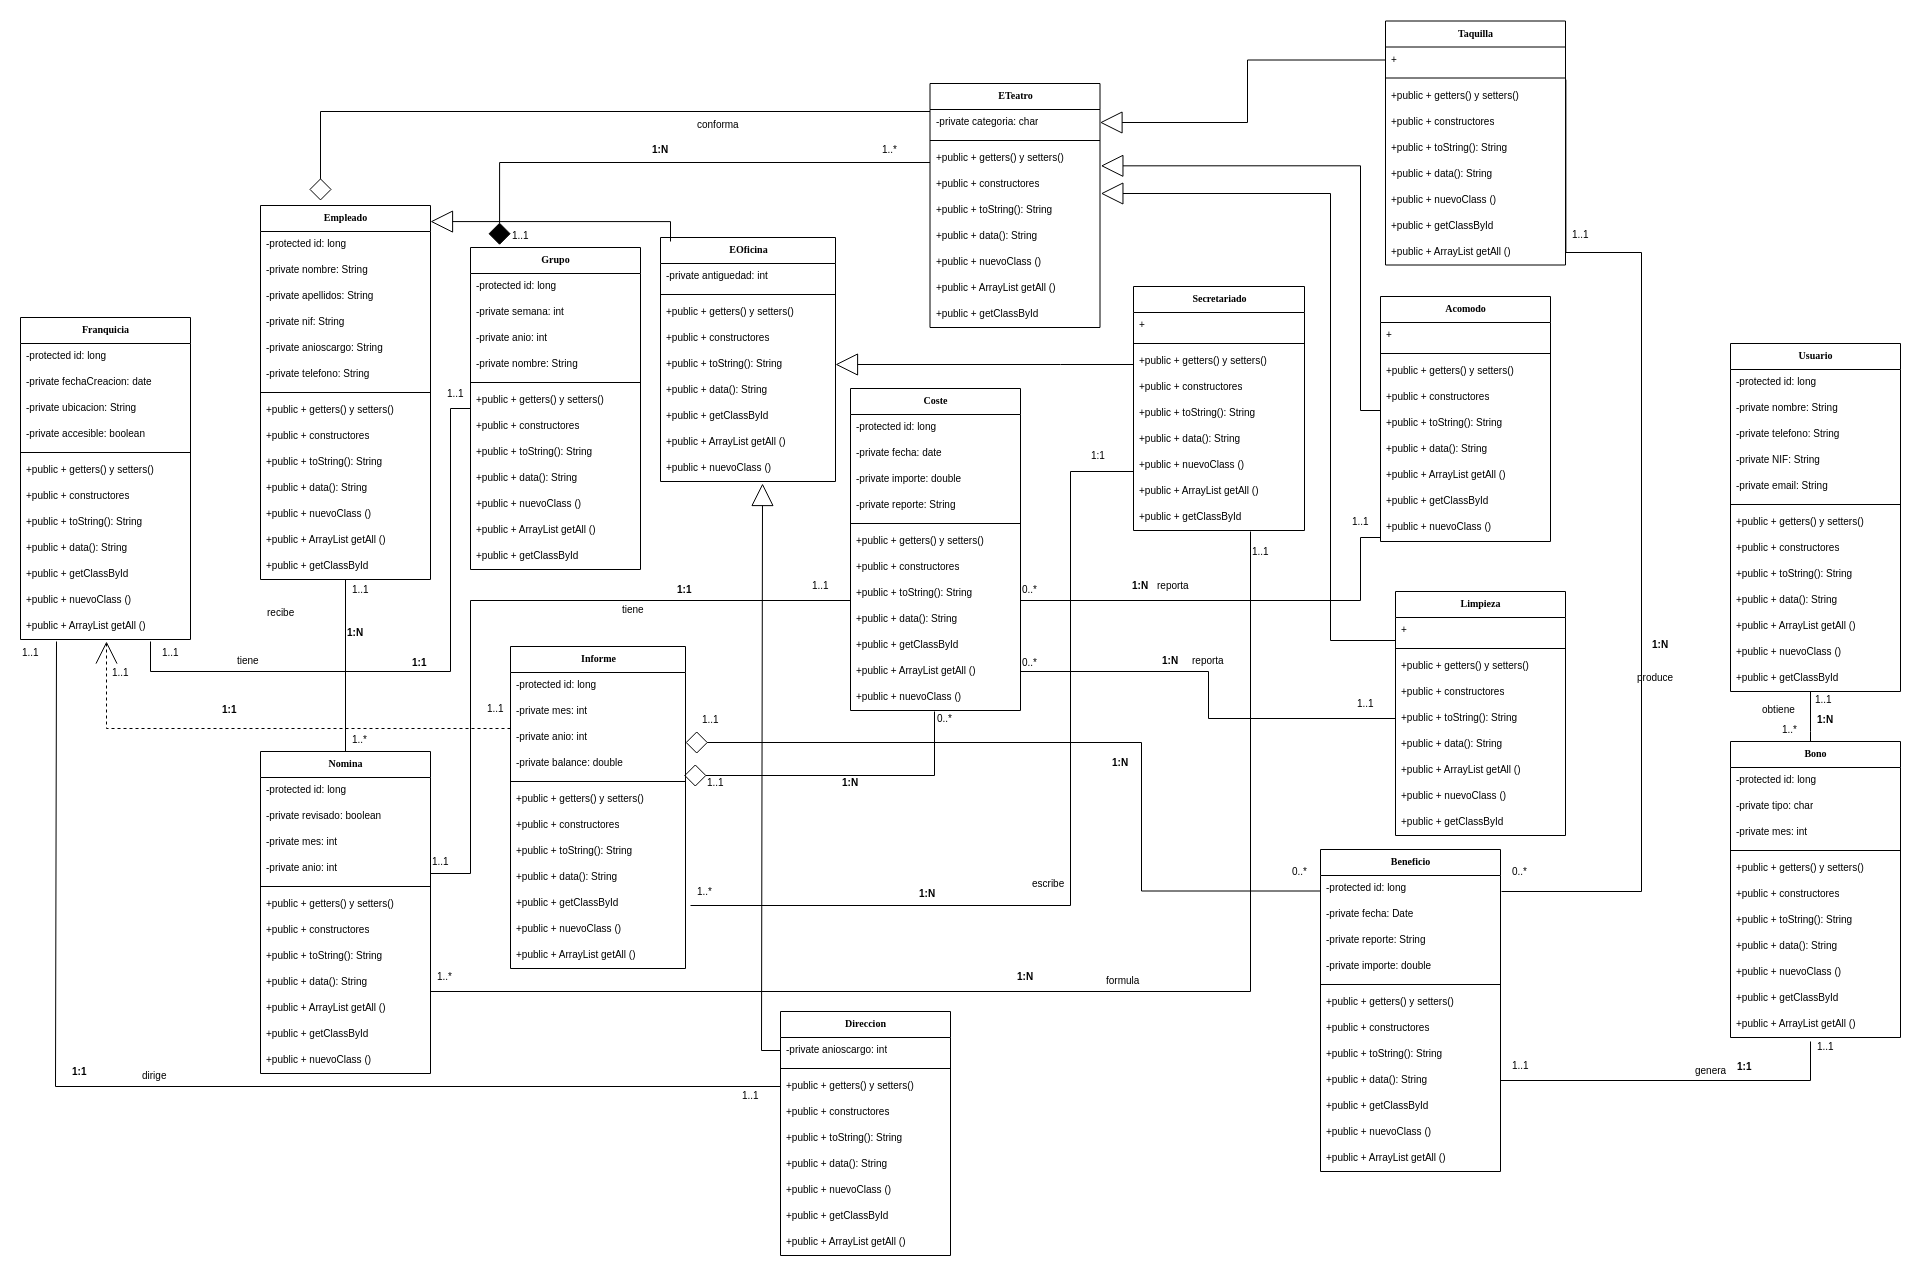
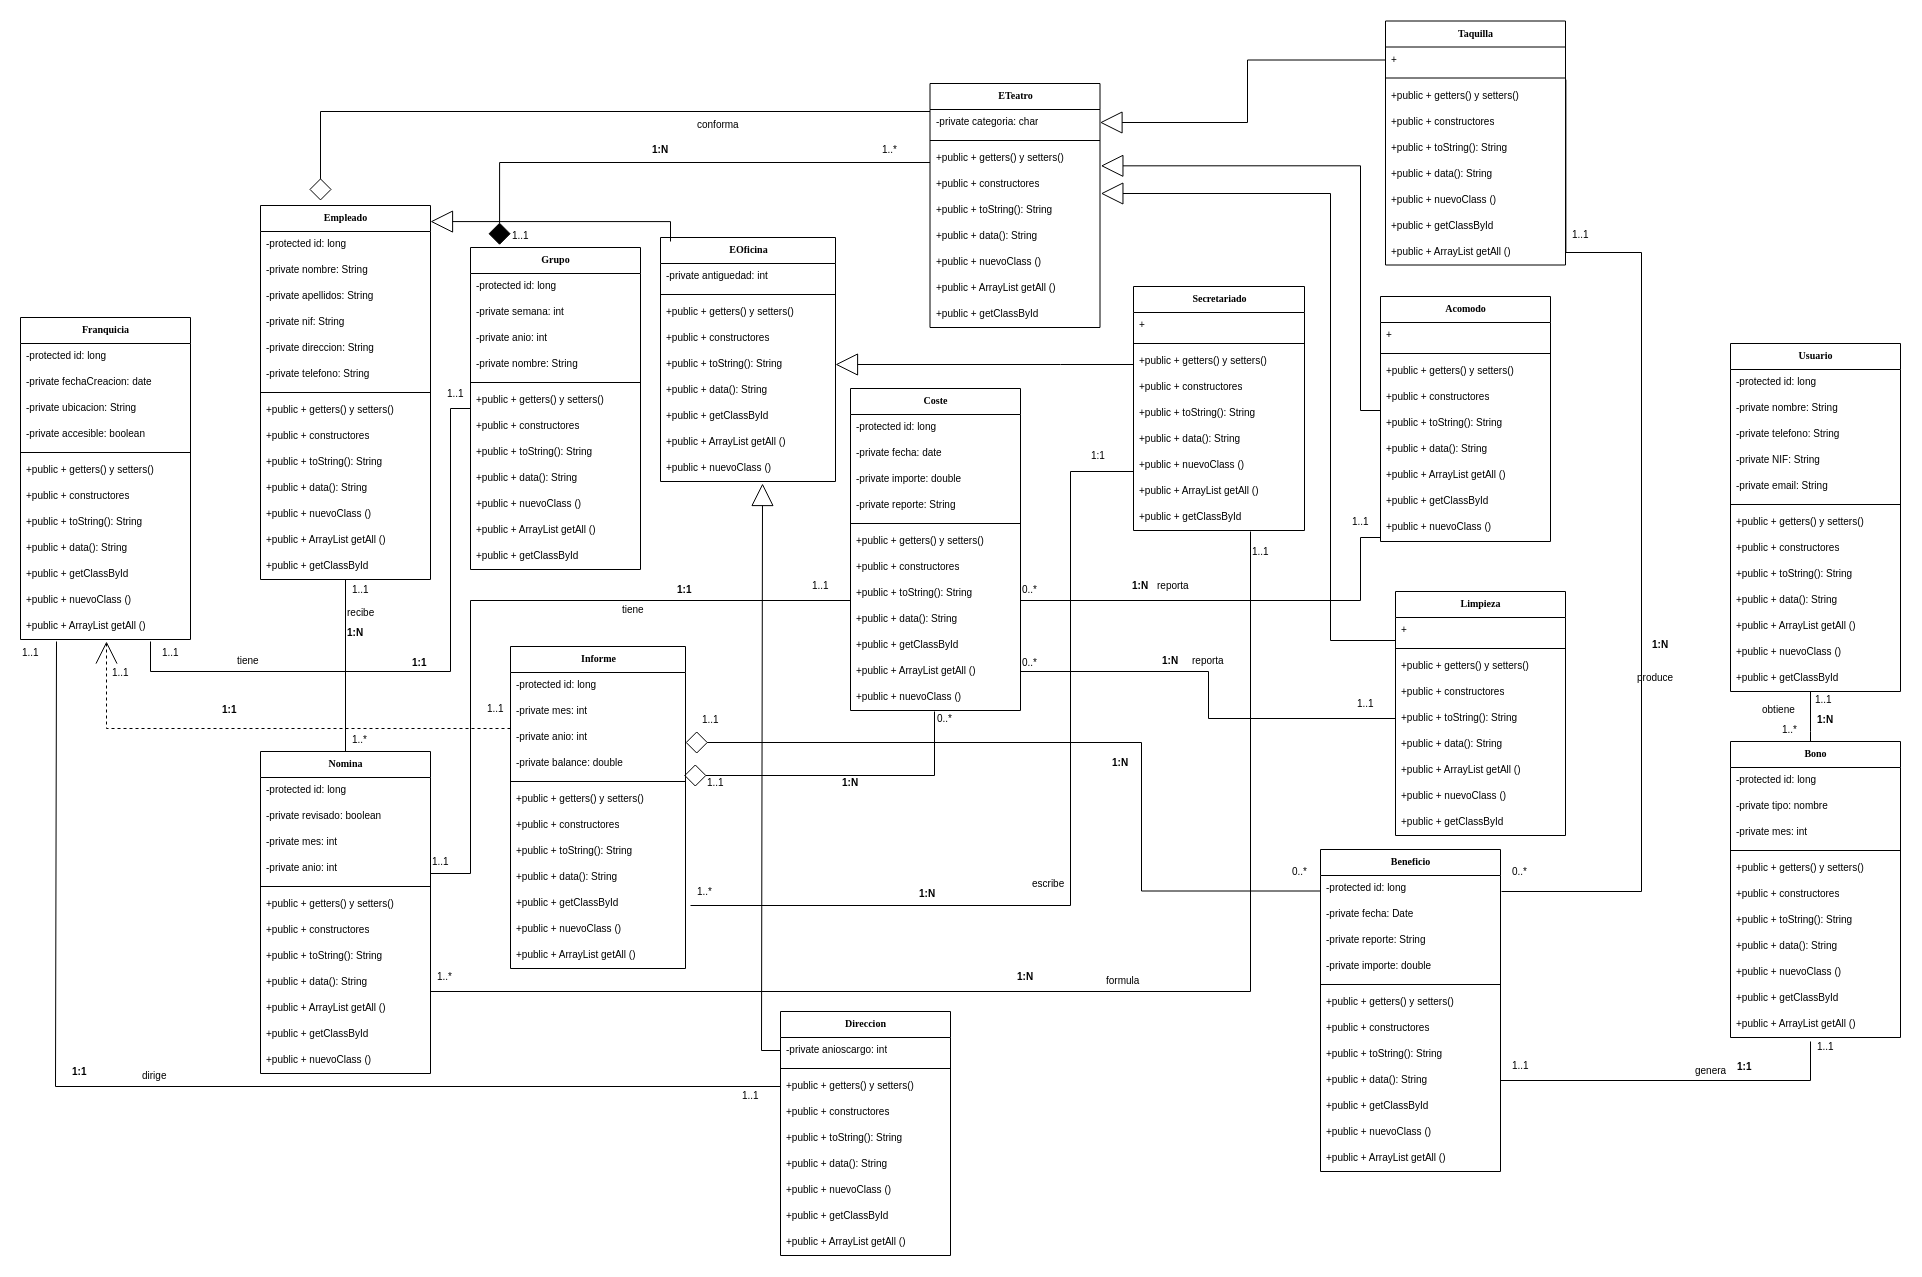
- <mxCell id="20" value="-private&amp;nbsp;anioscargo: String" style="text;html=1;strokeColor=none;fillColor=none;align=left;verticalAlign=top;spacingLeft=4;spacingRight=4;whiteSpace=wrap;overflow=hidden;rotatable=0;points=[[0,0.5],[1,0.5]];portConstraint=eastwest;fontSize=10;" parent="15" vertex="1"><mxGeometry y="130" width="170" height="26" as="geometry" /></mxCell>
+ <mxCell id="20" value="-private&amp;nbsp;direccion: String" style="text;html=1;strokeColor=none;fillColor=none;align=left;verticalAlign=top;spacingLeft=4;spacingRight=4;whiteSpace=wrap;overflow=hidden;rotatable=0;points=[[0,0.5],[1,0.5]];portConstraint=eastwest;fontSize=10;" parent="15" vertex="1"><mxGeometry y="130" width="170" height="26" as="geometry" /></mxCell>
- <mxCell id="259" value="recibe" style="text;html=1;resizable=0;points=[];autosize=1;align=left;verticalAlign=top;spacingTop=-4;fontSize=10;" parent="1" vertex="1"><mxGeometry x="265" y="604" width="50" height="20" as="geometry" /></mxCell>
+ <mxCell id="259" value="recibe" style="text;html=1;resizable=0;points=[];autosize=1;align=left;verticalAlign=top;spacingTop=-4;fontSize=10;" parent="1" vertex="1"><mxGeometry x="345" y="604" width="50" height="20" as="geometry" /></mxCell>
- <mxCell id="171" value="-private tipo: char" style="text;html=1;strokeColor=none;fillColor=none;align=left;verticalAlign=top;spacingLeft=4;spacingRight=4;whiteSpace=wrap;overflow=hidden;rotatable=0;points=[[0,0.5],[1,0.5]];portConstraint=eastwest;fontSize=10;" parent="169" vertex="1"><mxGeometry y="52" width="170" height="26" as="geometry" /></mxCell>
+ <mxCell id="171" value="-private tipo: nombre" style="text;html=1;strokeColor=none;fillColor=none;align=left;verticalAlign=top;spacingLeft=4;spacingRight=4;whiteSpace=wrap;overflow=hidden;rotatable=0;points=[[0,0.5],[1,0.5]];portConstraint=eastwest;fontSize=10;" parent="169" vertex="1"><mxGeometry y="52" width="170" height="26" as="geometry" /></mxCell>
